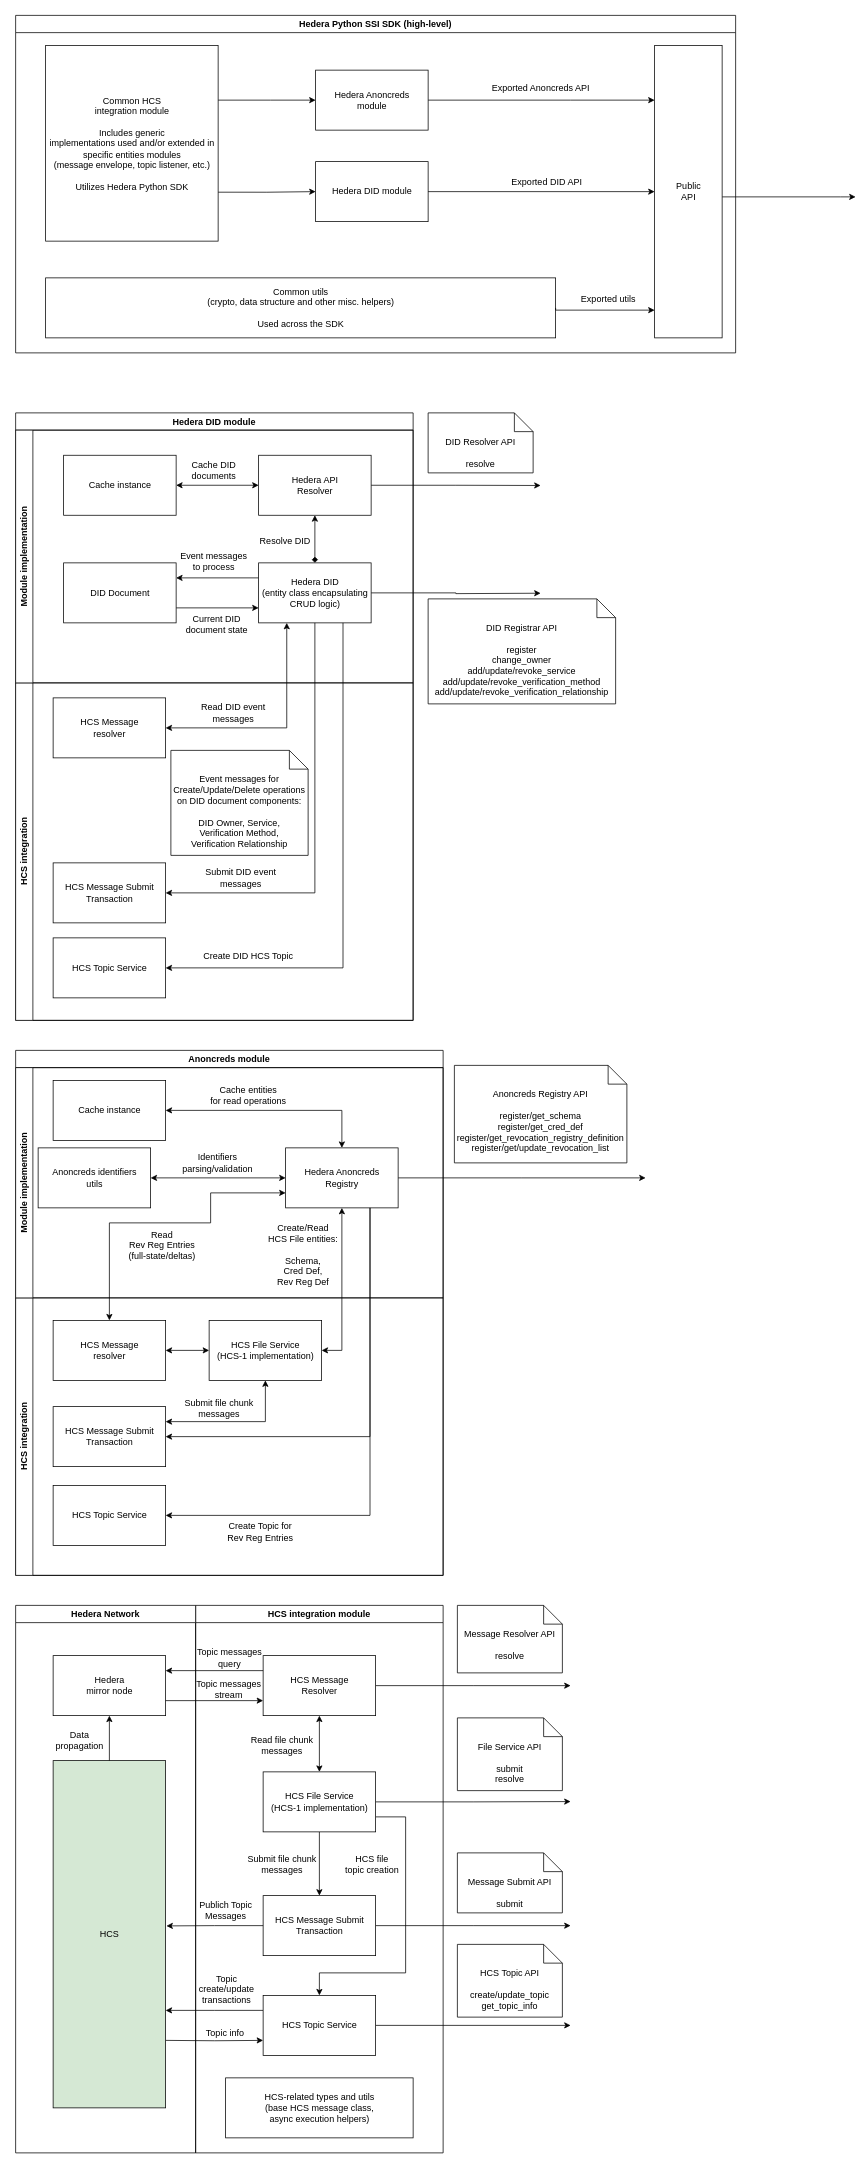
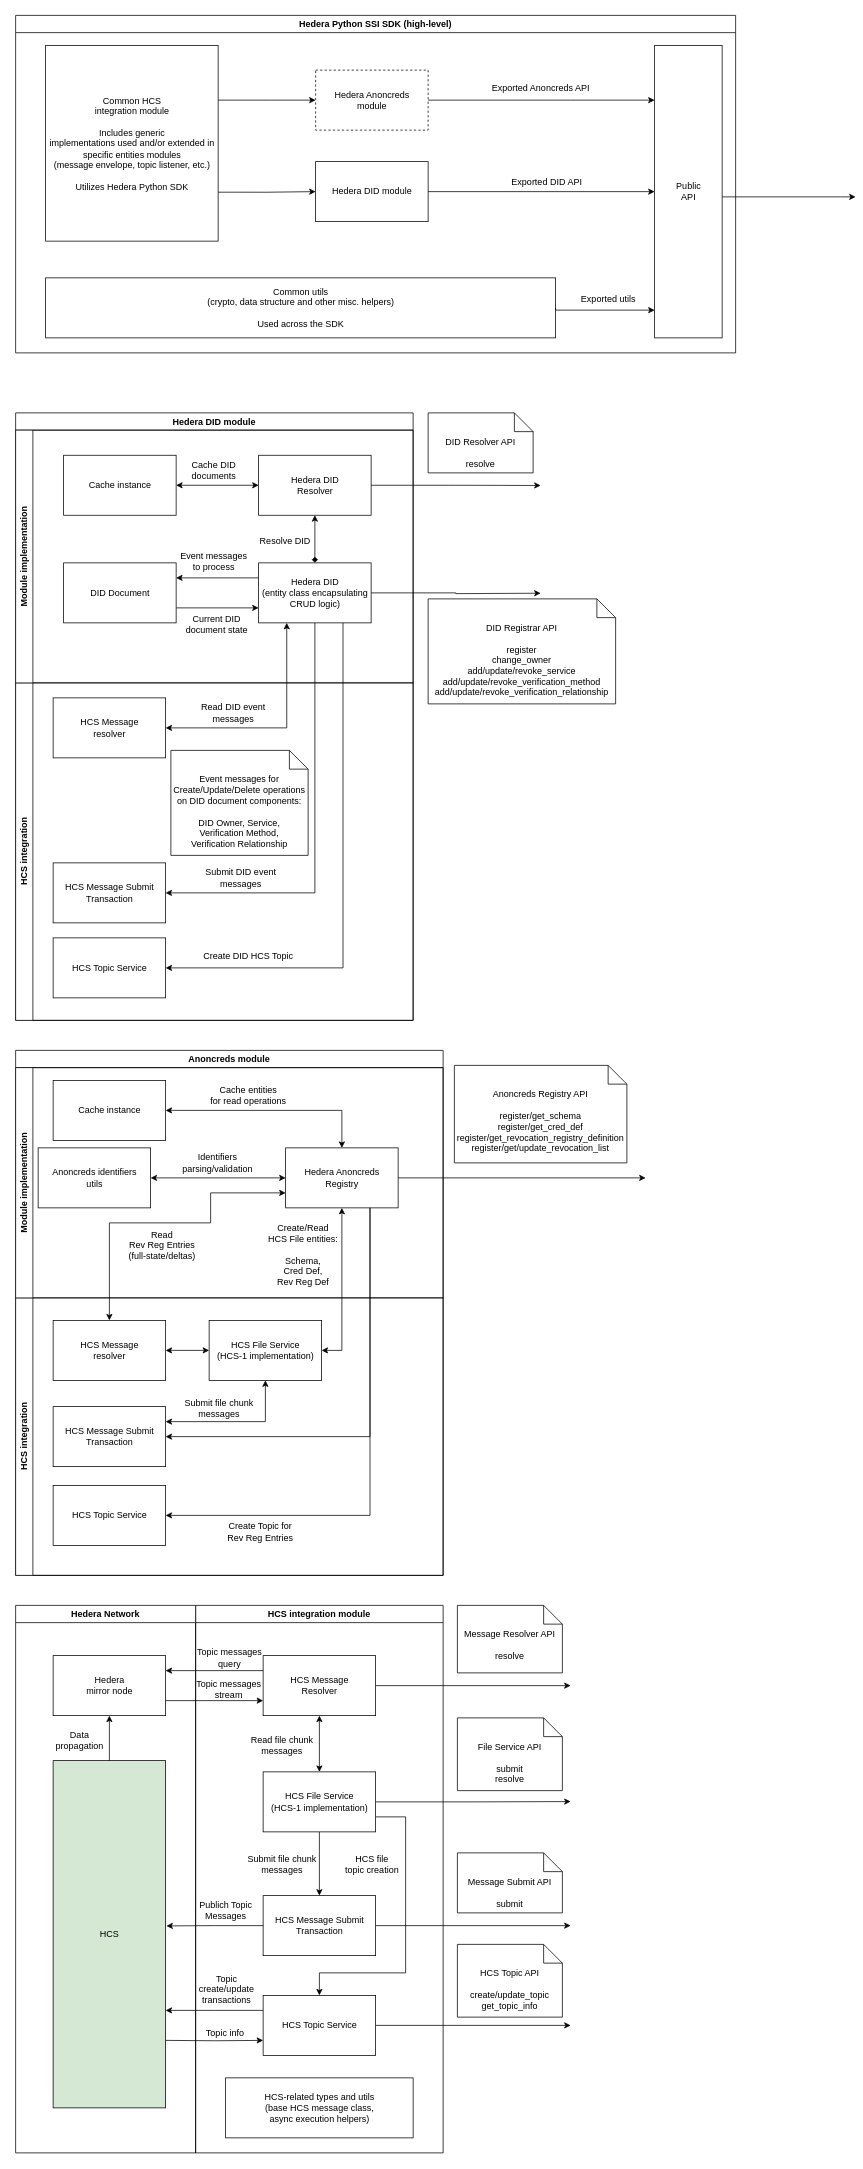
- <mxCell id="40" value="Hedera Anoncreds&lt;br&gt;module" style="html=1;" parent="29" vertex="1"><mxGeometry x="400" y="73" width="150" height="80" as="geometry" /></mxCell>
+ <mxCell id="40" value="Hedera Anoncreds&lt;br&gt;module" style="html=1;dashed=1;" parent="29" vertex="1"><mxGeometry x="400" y="73" width="150" height="80" as="geometry" /></mxCell>
- <mxCell id="14" value="Hedera API&lt;br&gt;Resolver" style="html=1;" parent="11" vertex="1"><mxGeometry x="324" y="33.5" width="150" height="80" as="geometry" /></mxCell>
+ <mxCell id="14" value="Hedera DID&lt;br&gt;Resolver" style="html=1;" parent="11" vertex="1"><mxGeometry x="324" y="33.5" width="150" height="80" as="geometry" /></mxCell>
